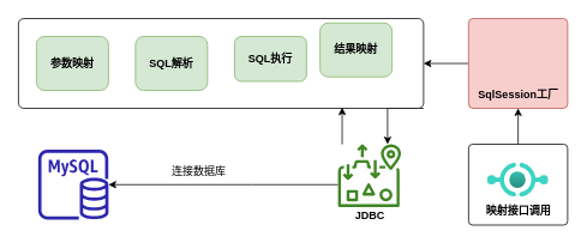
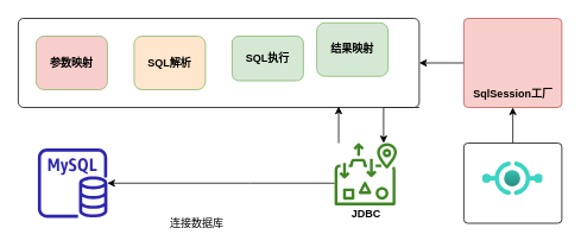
- <mxCell id="4" value="&lt;b&gt;参数映射&lt;/b&gt;" style="rounded=1;whiteSpace=wrap;html=1;fillColor=#d5e8d4;strokeColor=#82b366;" parent="1" vertex="1"><mxGeometry x="40" y="40" width="80" height="60" as="geometry" /></mxCell>
+ <mxCell id="4" value="&lt;b&gt;参数映射&lt;/b&gt;" style="rounded=1;whiteSpace=wrap;html=1;fillColor=#f8cecc;strokeColor=#82b366;" parent="1" vertex="1"><mxGeometry x="40" y="40" width="80" height="60" as="geometry" /></mxCell>
- <mxCell id="5" value="&lt;b&gt;SQL解析&lt;/b&gt;" style="rounded=1;whiteSpace=wrap;html=1;fillColor=#d5e8d4;strokeColor=#82b366;" parent="1" vertex="1"><mxGeometry x="150" y="40" width="80" height="60" as="geometry" /></mxCell>
+ <mxCell id="5" value="&lt;b&gt;SQL解析&lt;/b&gt;" style="rounded=1;whiteSpace=wrap;html=1;fillColor=#ffe6cc;strokeColor=#82b366;" parent="1" vertex="1"><mxGeometry x="150" y="40" width="80" height="60" as="geometry" /></mxCell>
- <mxCell id="21" value="连接数据库" style="text;html=1;align=center;verticalAlign=middle;resizable=0;points=[];autosize=1;strokeColor=none;fillColor=none;" parent="1" vertex="1"><mxGeometry x="180" y="175" width="80" height="30" as="geometry" /></mxCell>
+ <mxCell id="21" value="连接数据库" style="text;html=1;align=center;verticalAlign=middle;resizable=0;points=[];autosize=1;strokeColor=none;fillColor=none;" parent="1" vertex="1"><mxGeometry x="180" y="235" width="80" height="30" as="geometry" /></mxCell>
- <mxCell id="14" value="&lt;b&gt;映射接口调用&lt;/b&gt;" style="text;html=1;align=center;verticalAlign=middle;resizable=0;points=[];autosize=1;strokeColor=none;fillColor=none;" parent="1" vertex="1"><mxGeometry x="525" y="220" width="100" height="30" as="geometry" /></mxCell>
